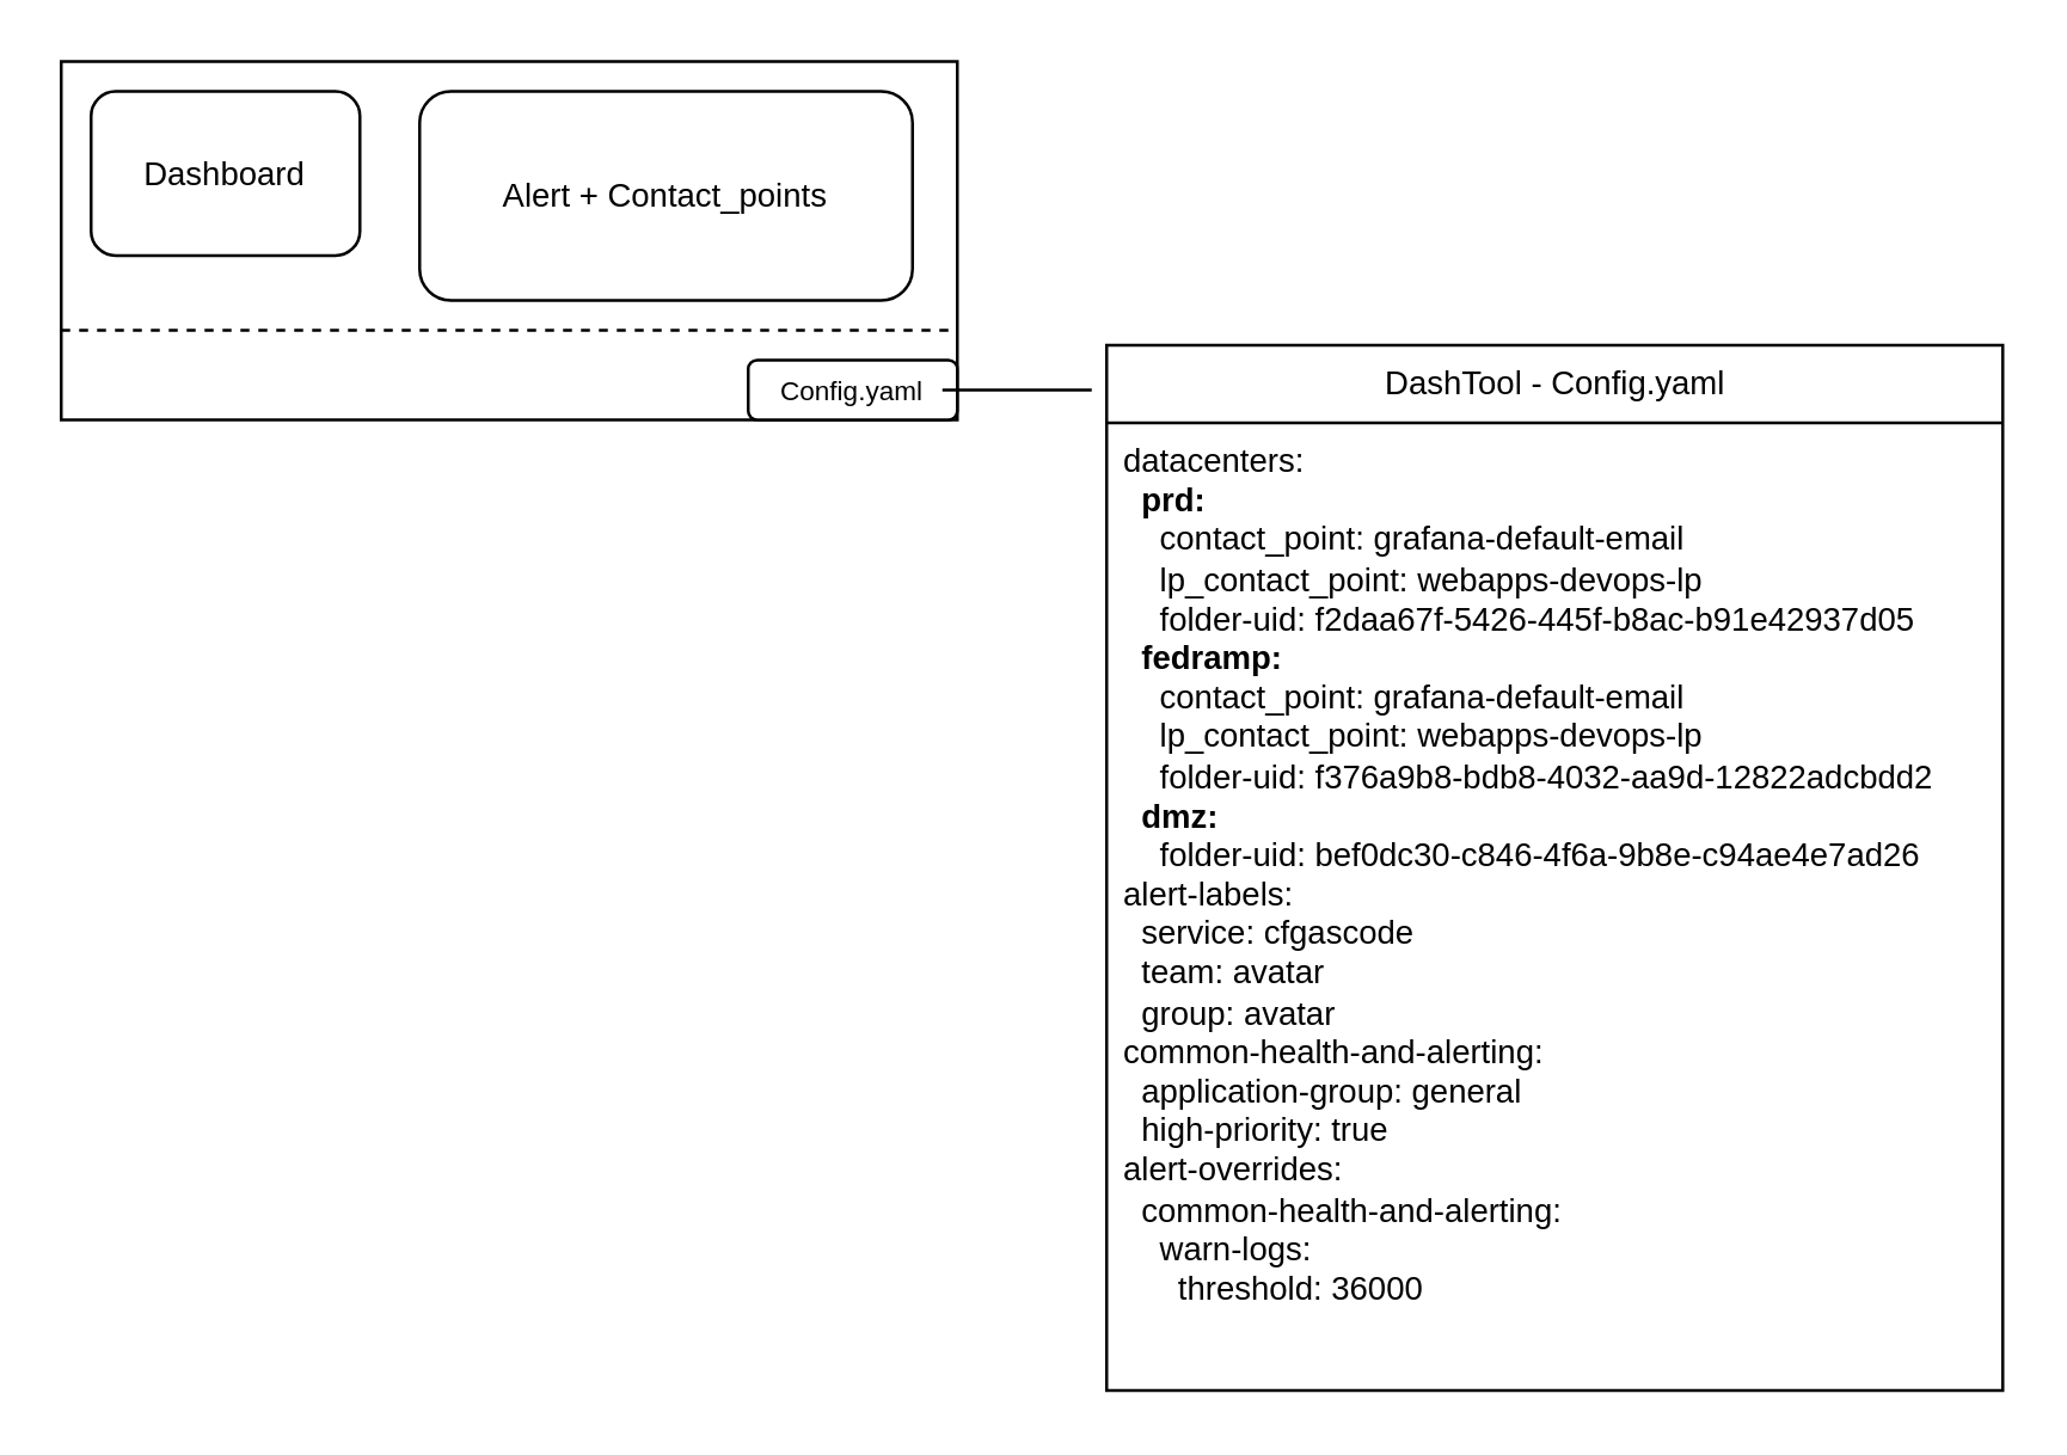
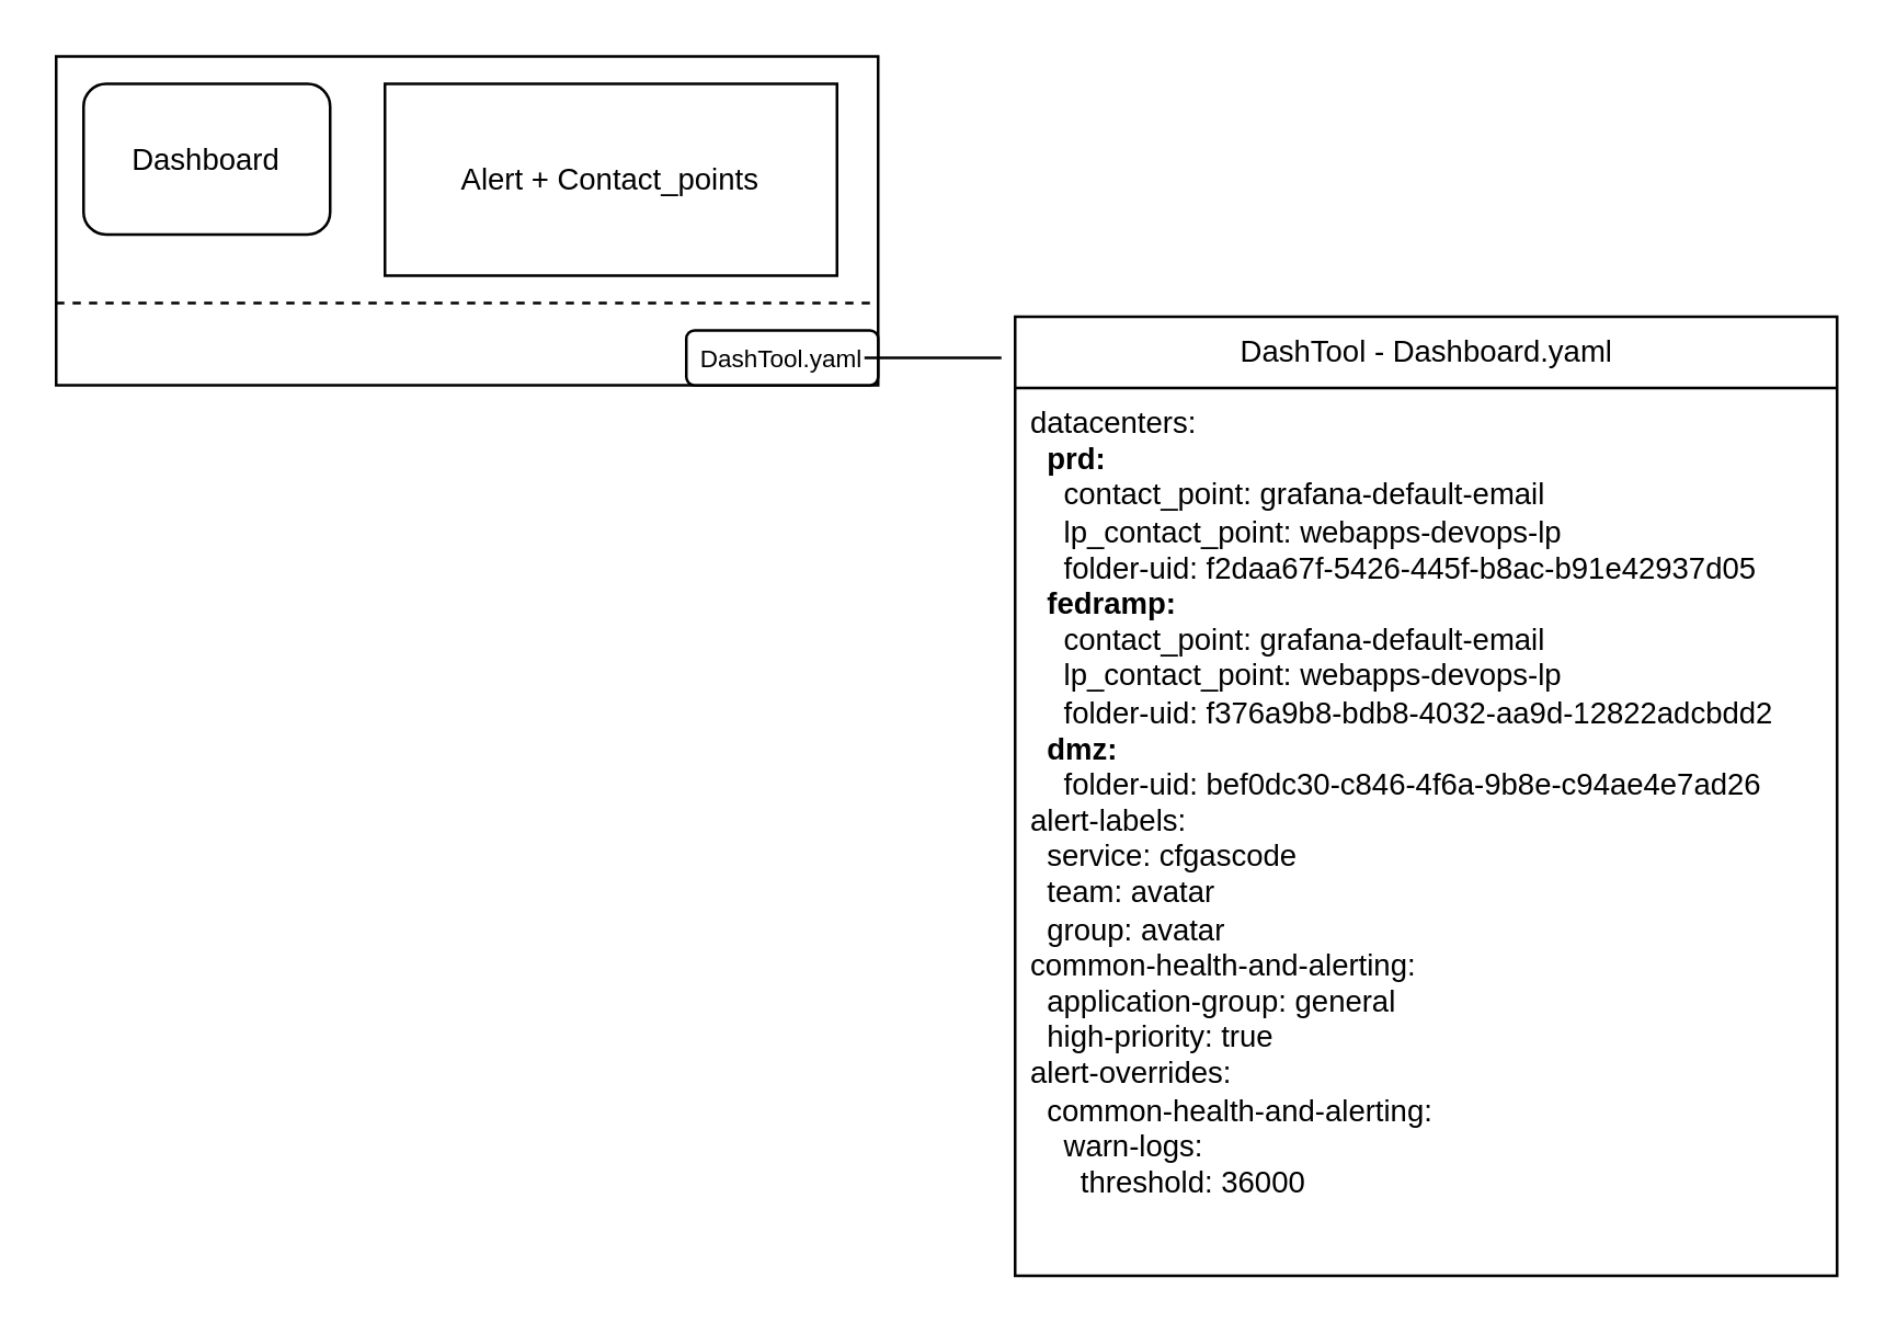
- <mxCell id="8" value="Alert + Contact_points" style="rounded=1;whiteSpace=wrap;html=1;fontFamily=Helvetica;fontSize=11;fontColor=default;labelBackgroundColor=default;" vertex="1" parent="1"><mxGeometry x="140" y="30" width="165" height="70" as="geometry" /></mxCell>
+ <mxCell id="8" value="Alert + Contact_points" style="whiteSpace=wrap;html=1;fontFamily=Helvetica;fontSize=11;fontColor=default;labelBackgroundColor=default;rounded=0;" vertex="1" parent="1"><mxGeometry x="140" y="30" width="165" height="70" as="geometry" /></mxCell>
- <mxCell id="9" value="DashTool - Config.yaml" style="swimlane;fontStyle=0;childLayout=stackLayout;horizontal=1;startSize=26;fillColor=none;horizontalStack=0;resizeParent=1;resizeParentMax=0;resizeLast=0;collapsible=1;marginBottom=0;html=1;fontFamily=Helvetica;fontSize=11;fontColor=default;labelBackgroundColor=default;" vertex="1" parent="1"><mxGeometry x="370" y="115" width="300" height="350" as="geometry"><mxRectangle x="680" y="435" width="180" height="35" as="alternateBounds" /></mxGeometry></mxCell>
+ <mxCell id="9" value="DashTool - Dashboard.yaml" style="swimlane;fontStyle=0;childLayout=stackLayout;horizontal=1;startSize=26;fillColor=none;horizontalStack=0;resizeParent=1;resizeParentMax=0;resizeLast=0;collapsible=1;marginBottom=0;html=1;fontFamily=Helvetica;fontSize=11;fontColor=default;labelBackgroundColor=default;" vertex="1" parent="1"><mxGeometry x="370" y="115" width="300" height="350" as="geometry"><mxRectangle x="680" y="435" width="180" height="35" as="alternateBounds" /></mxGeometry></mxCell>
- <mxCell id="5" value="&lt;font style=&quot;font-size: 9px;&quot;&gt;Config.yaml&lt;/font&gt;" style="text;html=1;align=center;verticalAlign=middle;whiteSpace=wrap;rounded=0;" vertex="1" parent="1"><mxGeometry x="255" y="115" width="60" height="30" as="geometry" /></mxCell>
+ <mxCell id="5" value="&lt;font style=&quot;font-size: 9px;&quot;&gt;DashTool.yaml&lt;/font&gt;" style="text;html=1;align=center;verticalAlign=middle;whiteSpace=wrap;rounded=0;" vertex="1" parent="1"><mxGeometry x="255" y="115" width="60" height="30" as="geometry" /></mxCell>
